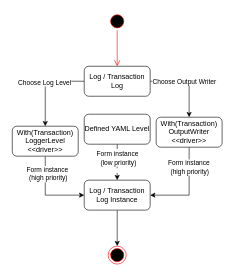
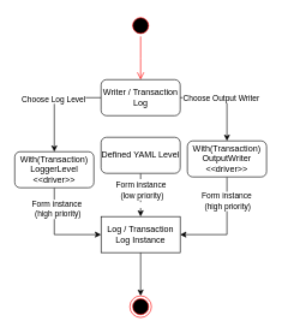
- <mxCell id="9" value="Log / Transaction Log" style="html=1;whiteSpace=wrap;rounded=1;" vertex="1" parent="1"><mxGeometry x="140" y="110" width="110" height="50" as="geometry" /></mxCell>
+ <mxCell id="9" value="Writer / Transaction Log" style="html=1;whiteSpace=wrap;rounded=1;" vertex="1" parent="1"><mxGeometry x="140" y="110" width="110" height="50" as="geometry" /></mxCell>
- <mxCell id="16" value="Log / Transaction Log Instance" style="html=1;whiteSpace=wrap;rounded=1;" vertex="1" parent="1"><mxGeometry x="140" y="300" width="110" height="50" as="geometry" /></mxCell>
+ <mxCell id="16" value="Log / Transaction Log Instance" style="html=1;whiteSpace=wrap;rounded=0;" vertex="1" parent="1"><mxGeometry x="140" y="300" width="110" height="50" as="geometry" /></mxCell>
